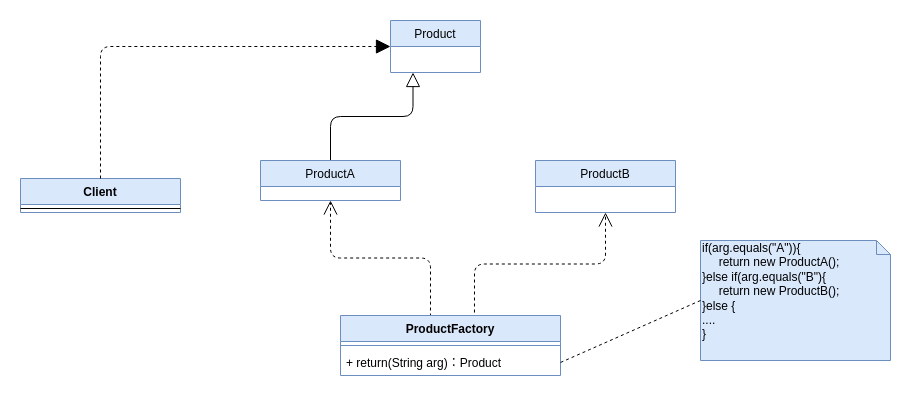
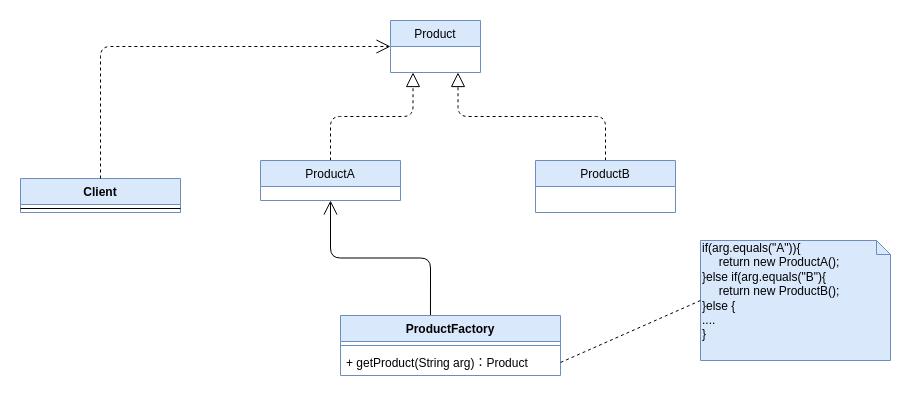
- <mxCell id="16" value="" style="endArrow=block;endSize=12;dashed=1;html=1;exitX=0.5;exitY=0;exitDx=0;exitDy=0;entryX=0;entryY=0.5;entryDx=0;entryDy=0;edgeStyle=orthogonalEdgeStyle;" edge="1" parent="1" source="14" target="11"><mxGeometry width="160" relative="1" as="geometry"><mxPoint x="70" y="330" as="sourcePoint" /><mxPoint x="230" y="330" as="targetPoint" /></mxGeometry></mxCell>
+ <mxCell id="16" value="" style="endArrow=open;endSize=12;dashed=1;html=1;exitX=0.5;exitY=0;exitDx=0;exitDy=0;entryX=0;entryY=0.5;entryDx=0;entryDy=0;edgeStyle=orthogonalEdgeStyle;" edge="1" parent="1" source="14" target="11"><mxGeometry width="160" relative="1" as="geometry"><mxPoint x="70" y="330" as="sourcePoint" /><mxPoint x="230" y="330" as="targetPoint" /></mxGeometry></mxCell>
- <mxCell id="2" value="" style="endArrow=block;dashed=0;endFill=0;endSize=12;html=1;exitX=0.5;exitY=0;exitDx=0;exitDy=0;edgeStyle=orthogonalEdgeStyle;entryX=0.25;entryY=1;entryDx=0;entryDy=0;" parent="1" source="7" edge="1" target="11"><mxGeometry width="160" relative="1" as="geometry"><mxPoint x="200" y="280" as="sourcePoint" /><mxPoint x="420" y="70" as="targetPoint" /></mxGeometry></mxCell>
+ <mxCell id="2" value="" style="endArrow=block;dashed=1;endFill=0;endSize=12;html=1;exitX=0.5;exitY=0;exitDx=0;exitDy=0;edgeStyle=orthogonalEdgeStyle;entryX=0.25;entryY=1;entryDx=0;entryDy=0;" parent="1" source="7" edge="1" target="11"><mxGeometry width="160" relative="1" as="geometry"><mxPoint x="200" y="280" as="sourcePoint" /><mxPoint x="420" y="70" as="targetPoint" /></mxGeometry></mxCell>
+ <mxCell id="3" value="" style="endArrow=block;dashed=1;endFill=0;endSize=12;html=1;exitX=0.5;exitY=0;exitDx=0;exitDy=0;edgeStyle=orthogonalEdgeStyle;entryX=0.75;entryY=1;entryDx=0;entryDy=0;" parent="1" source="12" edge="1" target="11"><mxGeometry width="160" relative="1" as="geometry"><mxPoint x="470" y="320" as="sourcePoint" /><mxPoint x="460" y="60" as="targetPoint" /></mxGeometry></mxCell>
- <mxCell id="4" value="" style="endArrow=open;endSize=12;dashed=1;html=1;exitX=0.409;exitY=0.017;exitDx=0;exitDy=0;entryX=0.5;entryY=1;entryDx=0;entryDy=0;edgeStyle=orthogonalEdgeStyle;exitPerimeter=0;" parent="1" source="8" target="7" edge="1"><mxGeometry width="160" relative="1" as="geometry"><mxPoint x="90" y="410" as="sourcePoint" /><mxPoint x="250" y="410" as="targetPoint" /></mxGeometry></mxCell>
+ <mxCell id="4" value="" style="endArrow=open;endSize=12;dashed=0;html=1;exitX=0.409;exitY=0.017;exitDx=0;exitDy=0;entryX=0.5;entryY=1;entryDx=0;entryDy=0;edgeStyle=orthogonalEdgeStyle;exitPerimeter=0;" parent="1" source="8" target="7" edge="1"><mxGeometry width="160" relative="1" as="geometry"><mxPoint x="90" y="410" as="sourcePoint" /><mxPoint x="250" y="410" as="targetPoint" /></mxGeometry></mxCell>
- <mxCell id="5" value="" style="endArrow=open;endSize=12;dashed=1;html=1;exitX=0.609;exitY=-0.05;exitDx=0;exitDy=0;exitPerimeter=0;entryX=0.5;entryY=1;entryDx=0;entryDy=0;edgeStyle=orthogonalEdgeStyle;" parent="1" source="8" target="12" edge="1"><mxGeometry width="160" relative="1" as="geometry"><mxPoint x="430" y="440" as="sourcePoint" /><mxPoint x="590" y="440" as="targetPoint" /></mxGeometry></mxCell>
- <mxCell id="10" value="+ return(String arg)：Product" style="text;align=left;verticalAlign=top;spacingLeft=4;spacingRight=4;overflow=hidden;rotatable=0;points=[[0,0.5],[1,0.5]];portConstraint=eastwest;" parent="8" vertex="1"><mxGeometry y="34" width="220" height="26" as="geometry" /></mxCell>
+ <mxCell id="10" value="+ getProduct(String arg)：Product" style="text;align=left;verticalAlign=top;spacingLeft=4;spacingRight=4;overflow=hidden;rotatable=0;points=[[0,0.5],[1,0.5]];portConstraint=eastwest;" parent="8" vertex="1"><mxGeometry y="34" width="220" height="26" as="geometry" /></mxCell>
